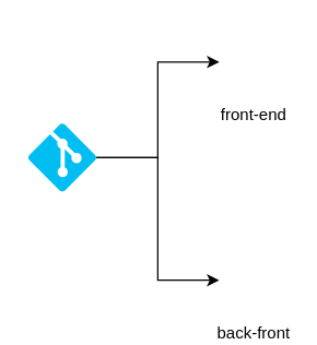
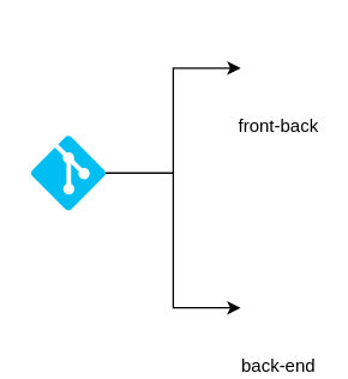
- <mxCell id="5" value="front-end" style="shape=image;html=1;verticalAlign=top;verticalLabelPosition=bottom;labelBackgroundColor=#ffffff;imageAspect=0;aspect=fixed;image=https://cdn3.iconfinder.com/data/icons/simple2/Settings.png" vertex="1" parent="1"><mxGeometry x="160" y="20" width="50" height="50" as="geometry" /></mxCell>
+ <mxCell id="5" value="front-back" style="shape=image;html=1;verticalAlign=top;verticalLabelPosition=bottom;labelBackgroundColor=#ffffff;imageAspect=0;aspect=fixed;image=https://cdn3.iconfinder.com/data/icons/simple2/Settings.png" vertex="1" parent="1"><mxGeometry x="160" y="20" width="50" height="50" as="geometry" /></mxCell>
- <mxCell id="6" value="back-front" style="shape=image;html=1;verticalAlign=top;verticalLabelPosition=bottom;labelBackgroundColor=#ffffff;imageAspect=0;aspect=fixed;image=https://cdn3.iconfinder.com/data/icons/simple2/Settings.png" vertex="1" parent="1"><mxGeometry x="160" y="180" width="50" height="50" as="geometry" /></mxCell>
+ <mxCell id="6" value="back-end" style="shape=image;html=1;verticalAlign=top;verticalLabelPosition=bottom;labelBackgroundColor=#ffffff;imageAspect=0;aspect=fixed;image=https://cdn3.iconfinder.com/data/icons/simple2/Settings.png" vertex="1" parent="1"><mxGeometry x="160" y="180" width="50" height="50" as="geometry" /></mxCell>
